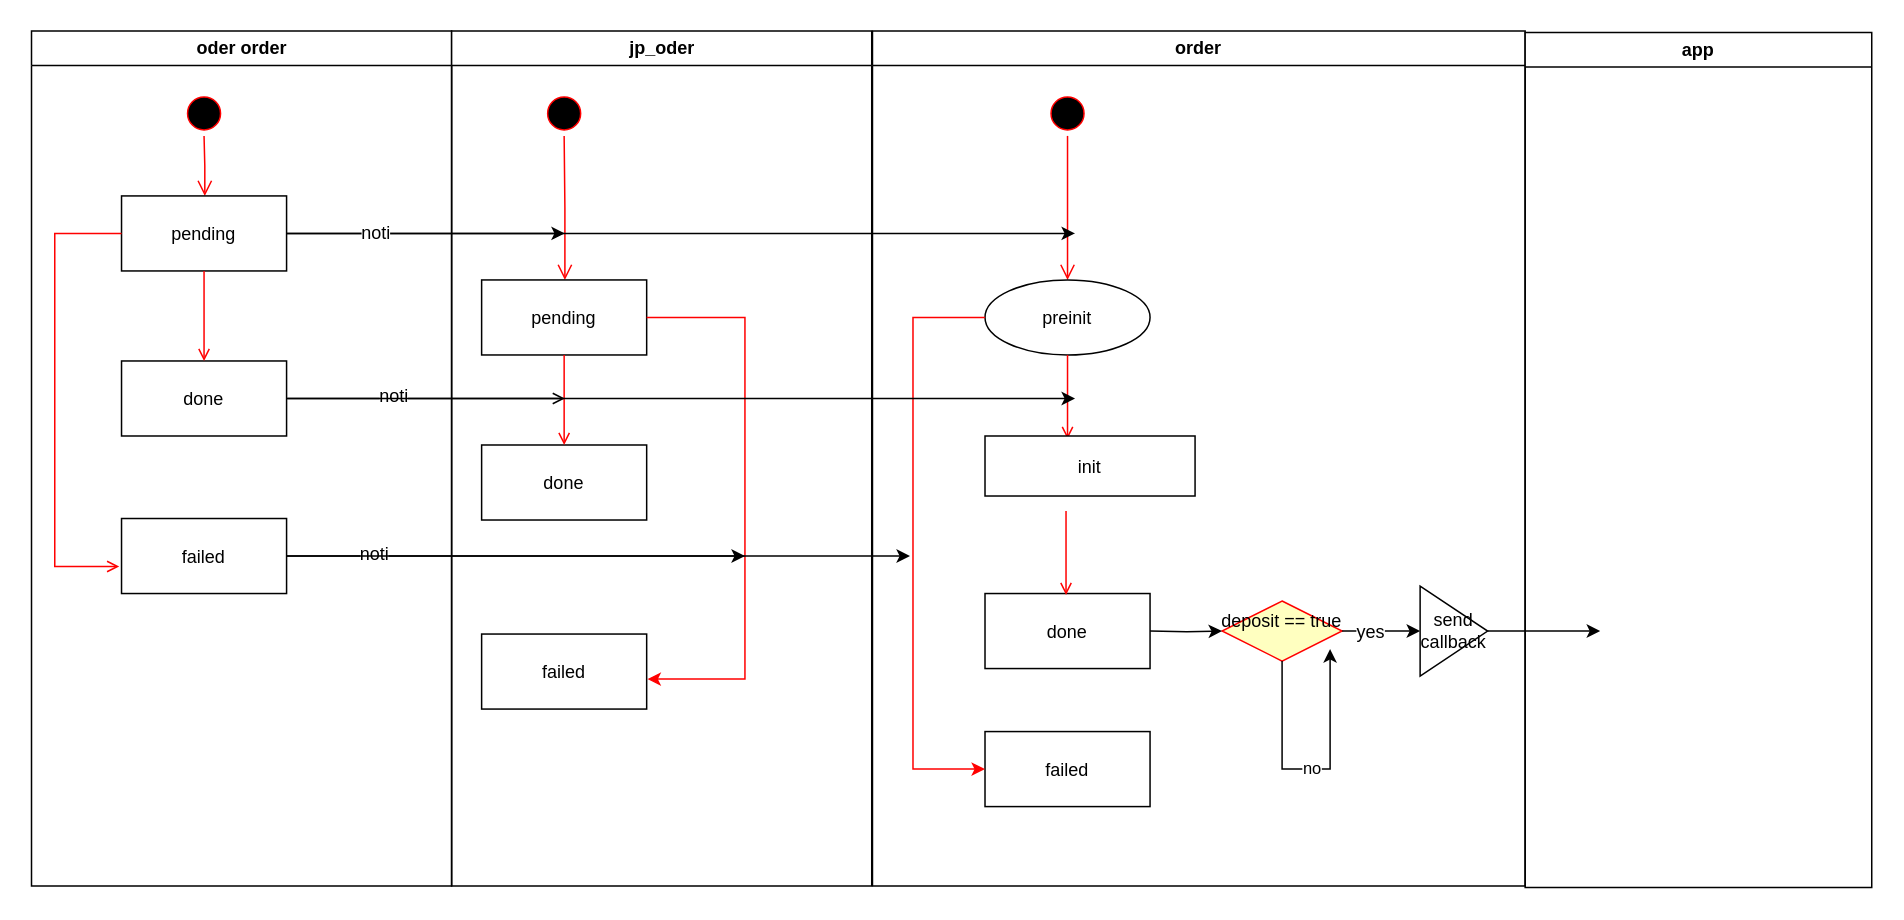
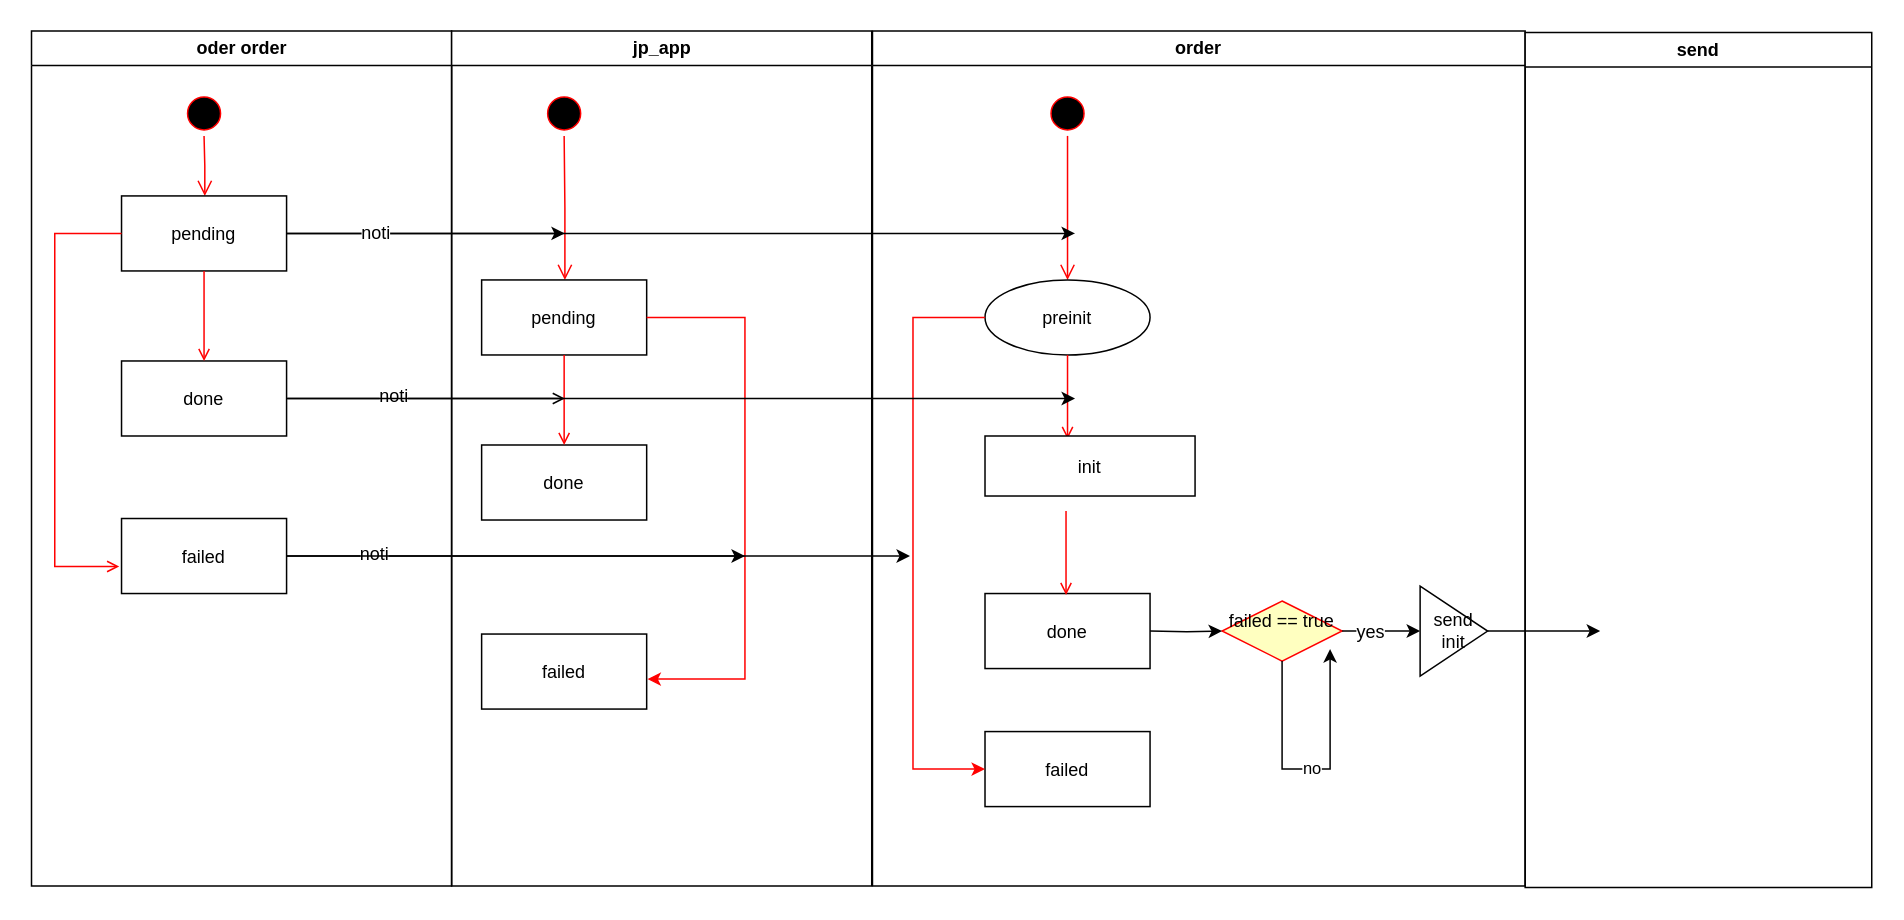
- <mxCell id="10" value="jp_oder" style="swimlane;whiteSpace=wrap" parent="1" vertex="1"><mxGeometry x="300.5" y="20" width="280" height="570" as="geometry"><mxRectangle x="444.5" y="128" width="70" height="23" as="alternateBounds" /></mxGeometry></mxCell>
+ <mxCell id="10" value="jp_app" style="swimlane;whiteSpace=wrap" parent="1" vertex="1"><mxGeometry x="300.5" y="20" width="280" height="570" as="geometry"><mxRectangle x="444.5" y="128" width="70" height="23" as="alternateBounds" /></mxGeometry></mxCell>
- <mxCell id="40" value="app" style="swimlane;whiteSpace=wrap" vertex="1" parent="1"><mxGeometry x="1016" y="21" width="231" height="570" as="geometry" /></mxCell>
+ <mxCell id="40" value="send" style="swimlane;whiteSpace=wrap" vertex="1" parent="1"><mxGeometry x="1016" y="21" width="231" height="570" as="geometry" /></mxCell>
- <mxCell id="25" value="deposit == true&#10;" style="rhombus;fillColor=#ffffc0;strokeColor=#ff0000;" vertex="1" parent="17"><mxGeometry x="233" y="380" width="80" height="40" as="geometry" /></mxCell>
+ <mxCell id="25" value="failed == true&#10;" style="rhombus;fillColor=#ffffc0;strokeColor=#ff0000;" vertex="1" parent="17"><mxGeometry x="233" y="380" width="80" height="40" as="geometry" /></mxCell>
- <mxCell id="29" value="send callback" style="triangle;whiteSpace=wrap;html=1;" vertex="1" parent="17"><mxGeometry x="365" y="370" width="45" height="60" as="geometry" /></mxCell>
+ <mxCell id="29" value="send init" style="triangle;whiteSpace=wrap;html=1;" vertex="1" parent="17"><mxGeometry x="365" y="370" width="45" height="60" as="geometry" /></mxCell>
